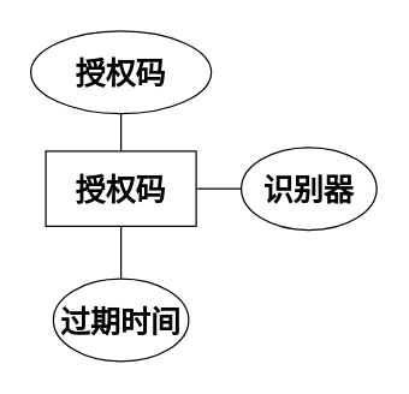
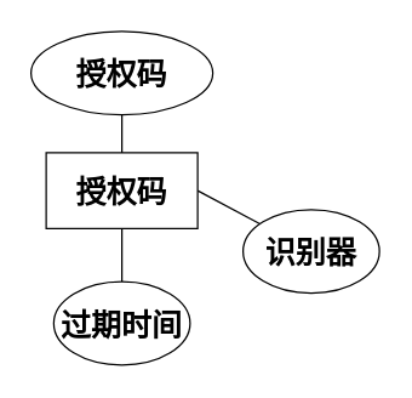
- <mxCell id="5" value="识别器" style="ellipse;whiteSpace=wrap;html=1;fontSize=20;rounded=0;fontStyle=1;" parent="1" vertex="1"><mxGeometry x="160" y="97.5" width="90" height="55" as="geometry" /></mxCell>
+ <mxCell id="5" value="识别器" style="ellipse;whiteSpace=wrap;html=1;fontSize=20;rounded=0;fontStyle=1;" parent="1" vertex="1"><mxGeometry x="160" y="137.5" width="90" height="55" as="geometry" /></mxCell>
